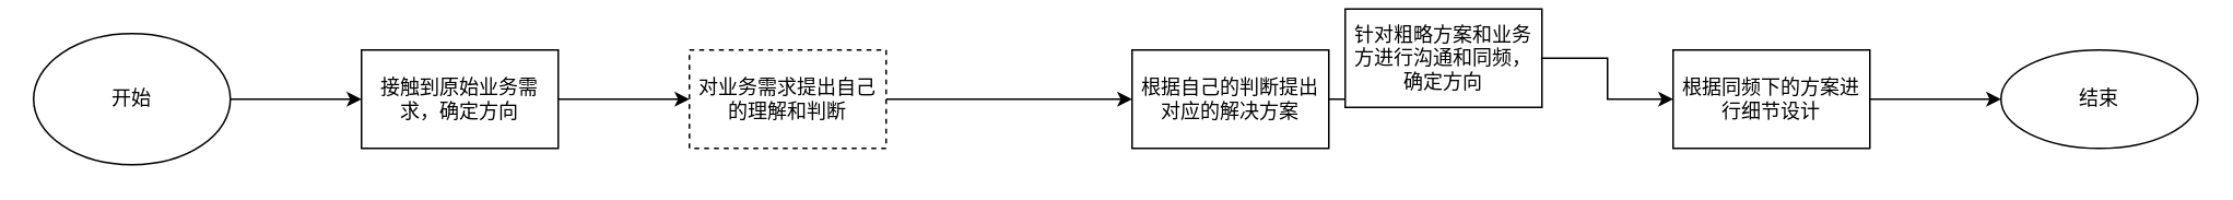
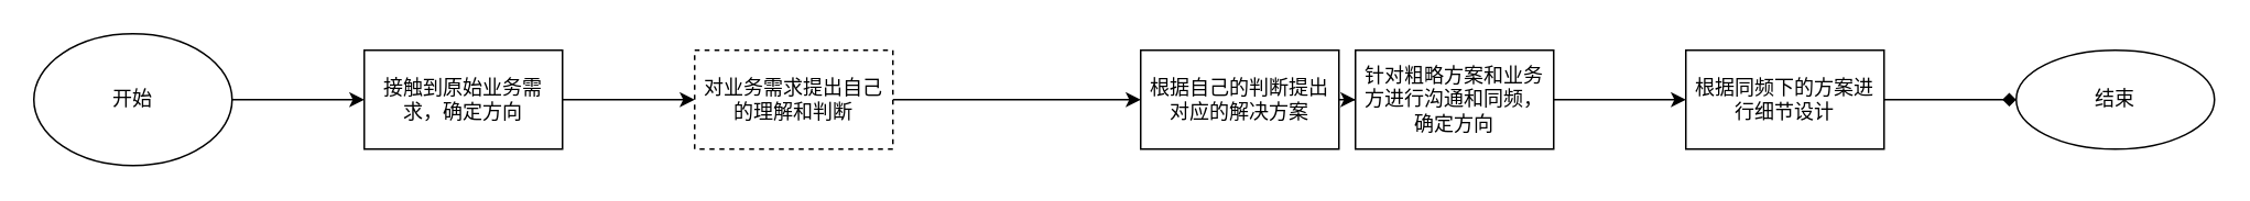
- <mxCell id="11" value="针对粗略方案和业务方进行沟通和同频，确定方向" style="whiteSpace=wrap;html=1;" vertex="1" parent="1"><mxGeometry x="820" y="5" width="120" height="60" as="geometry" /></mxCell>
+ <mxCell id="11" value="针对粗略方案和业务方进行沟通和同频，确定方向" style="whiteSpace=wrap;html=1;" vertex="1" parent="1"><mxGeometry x="820" y="30" width="120" height="60" as="geometry" /></mxCell>
- <mxCell id="12" value="" style="edgeStyle=orthogonalEdgeStyle;rounded=0;orthogonalLoop=1;jettySize=auto;html=1;" edge="1" parent="1" source="13" target="14"><mxGeometry relative="1" as="geometry" /></mxCell>
+ <mxCell id="12" value="" style="edgeStyle=orthogonalEdgeStyle;rounded=0;orthogonalLoop=1;jettySize=auto;html=1;endArrow=diamond;" edge="1" parent="1" source="13" target="14"><mxGeometry relative="1" as="geometry" /></mxCell>
